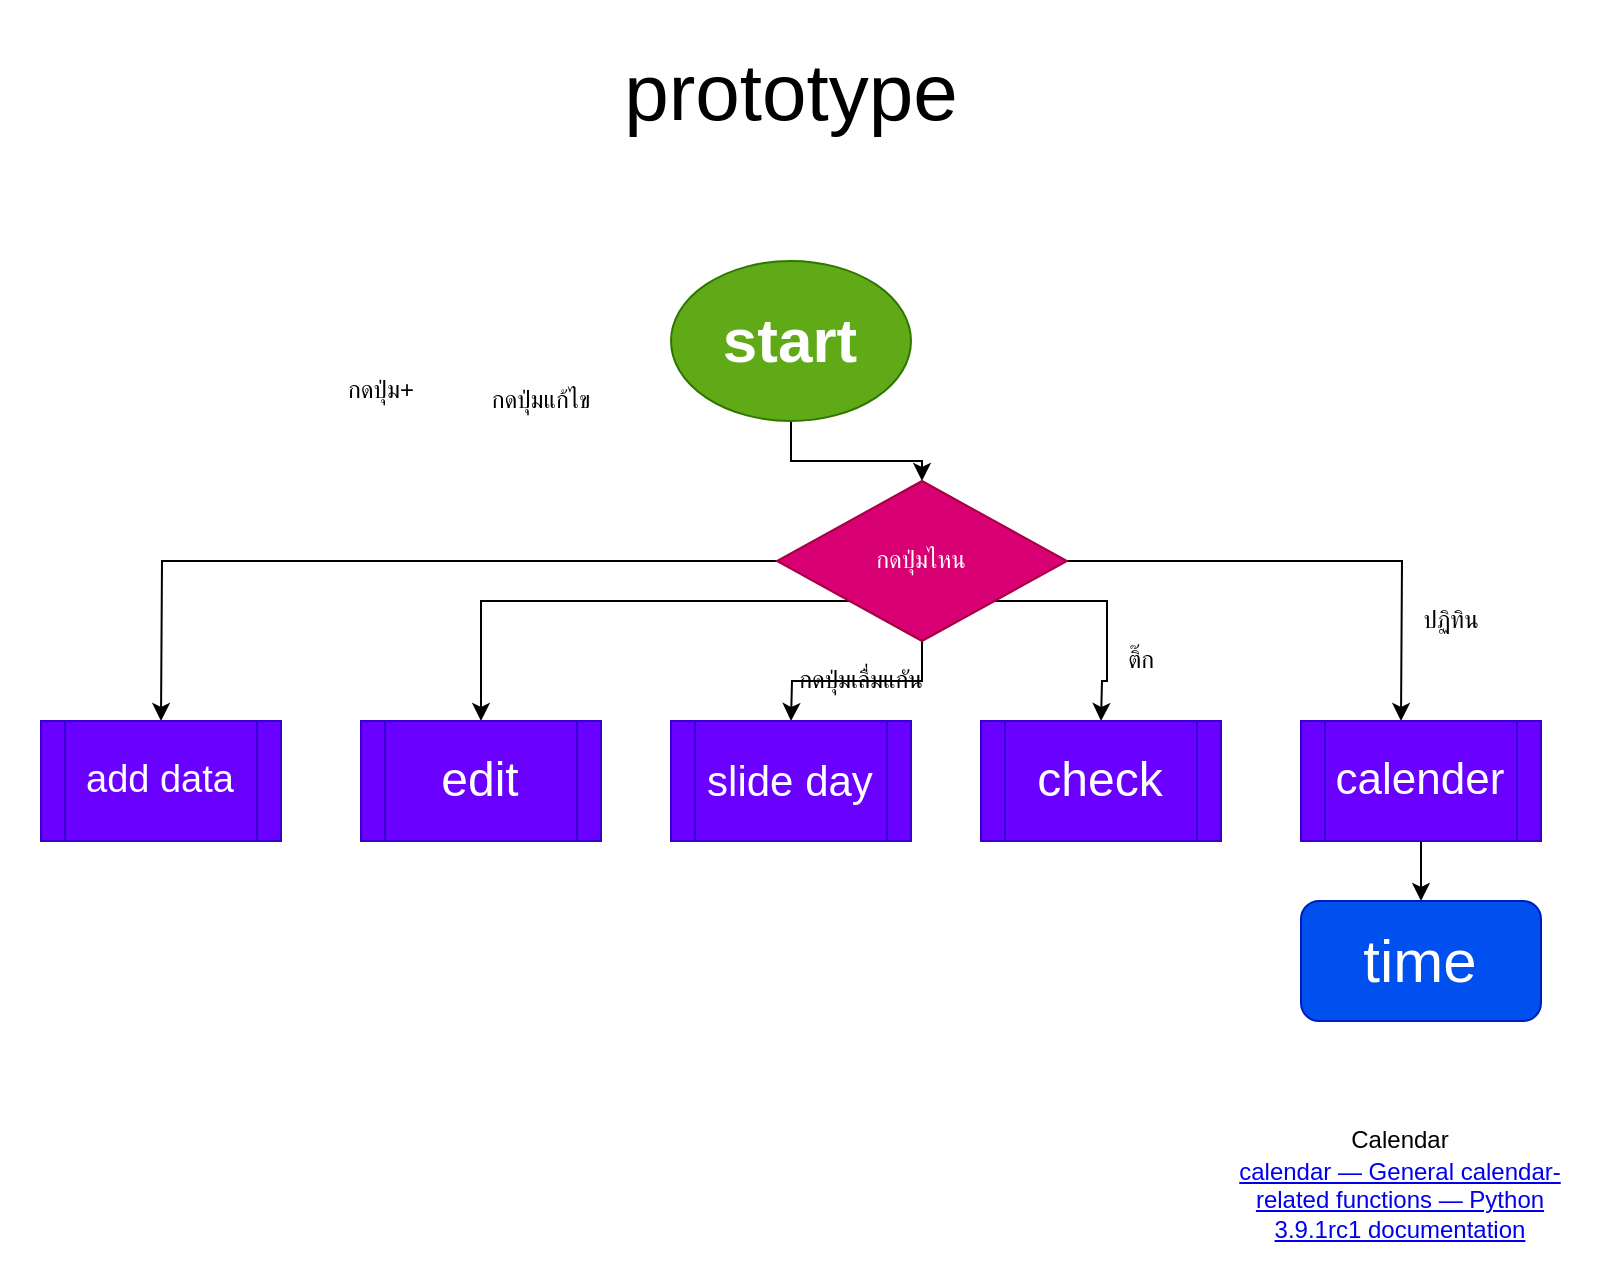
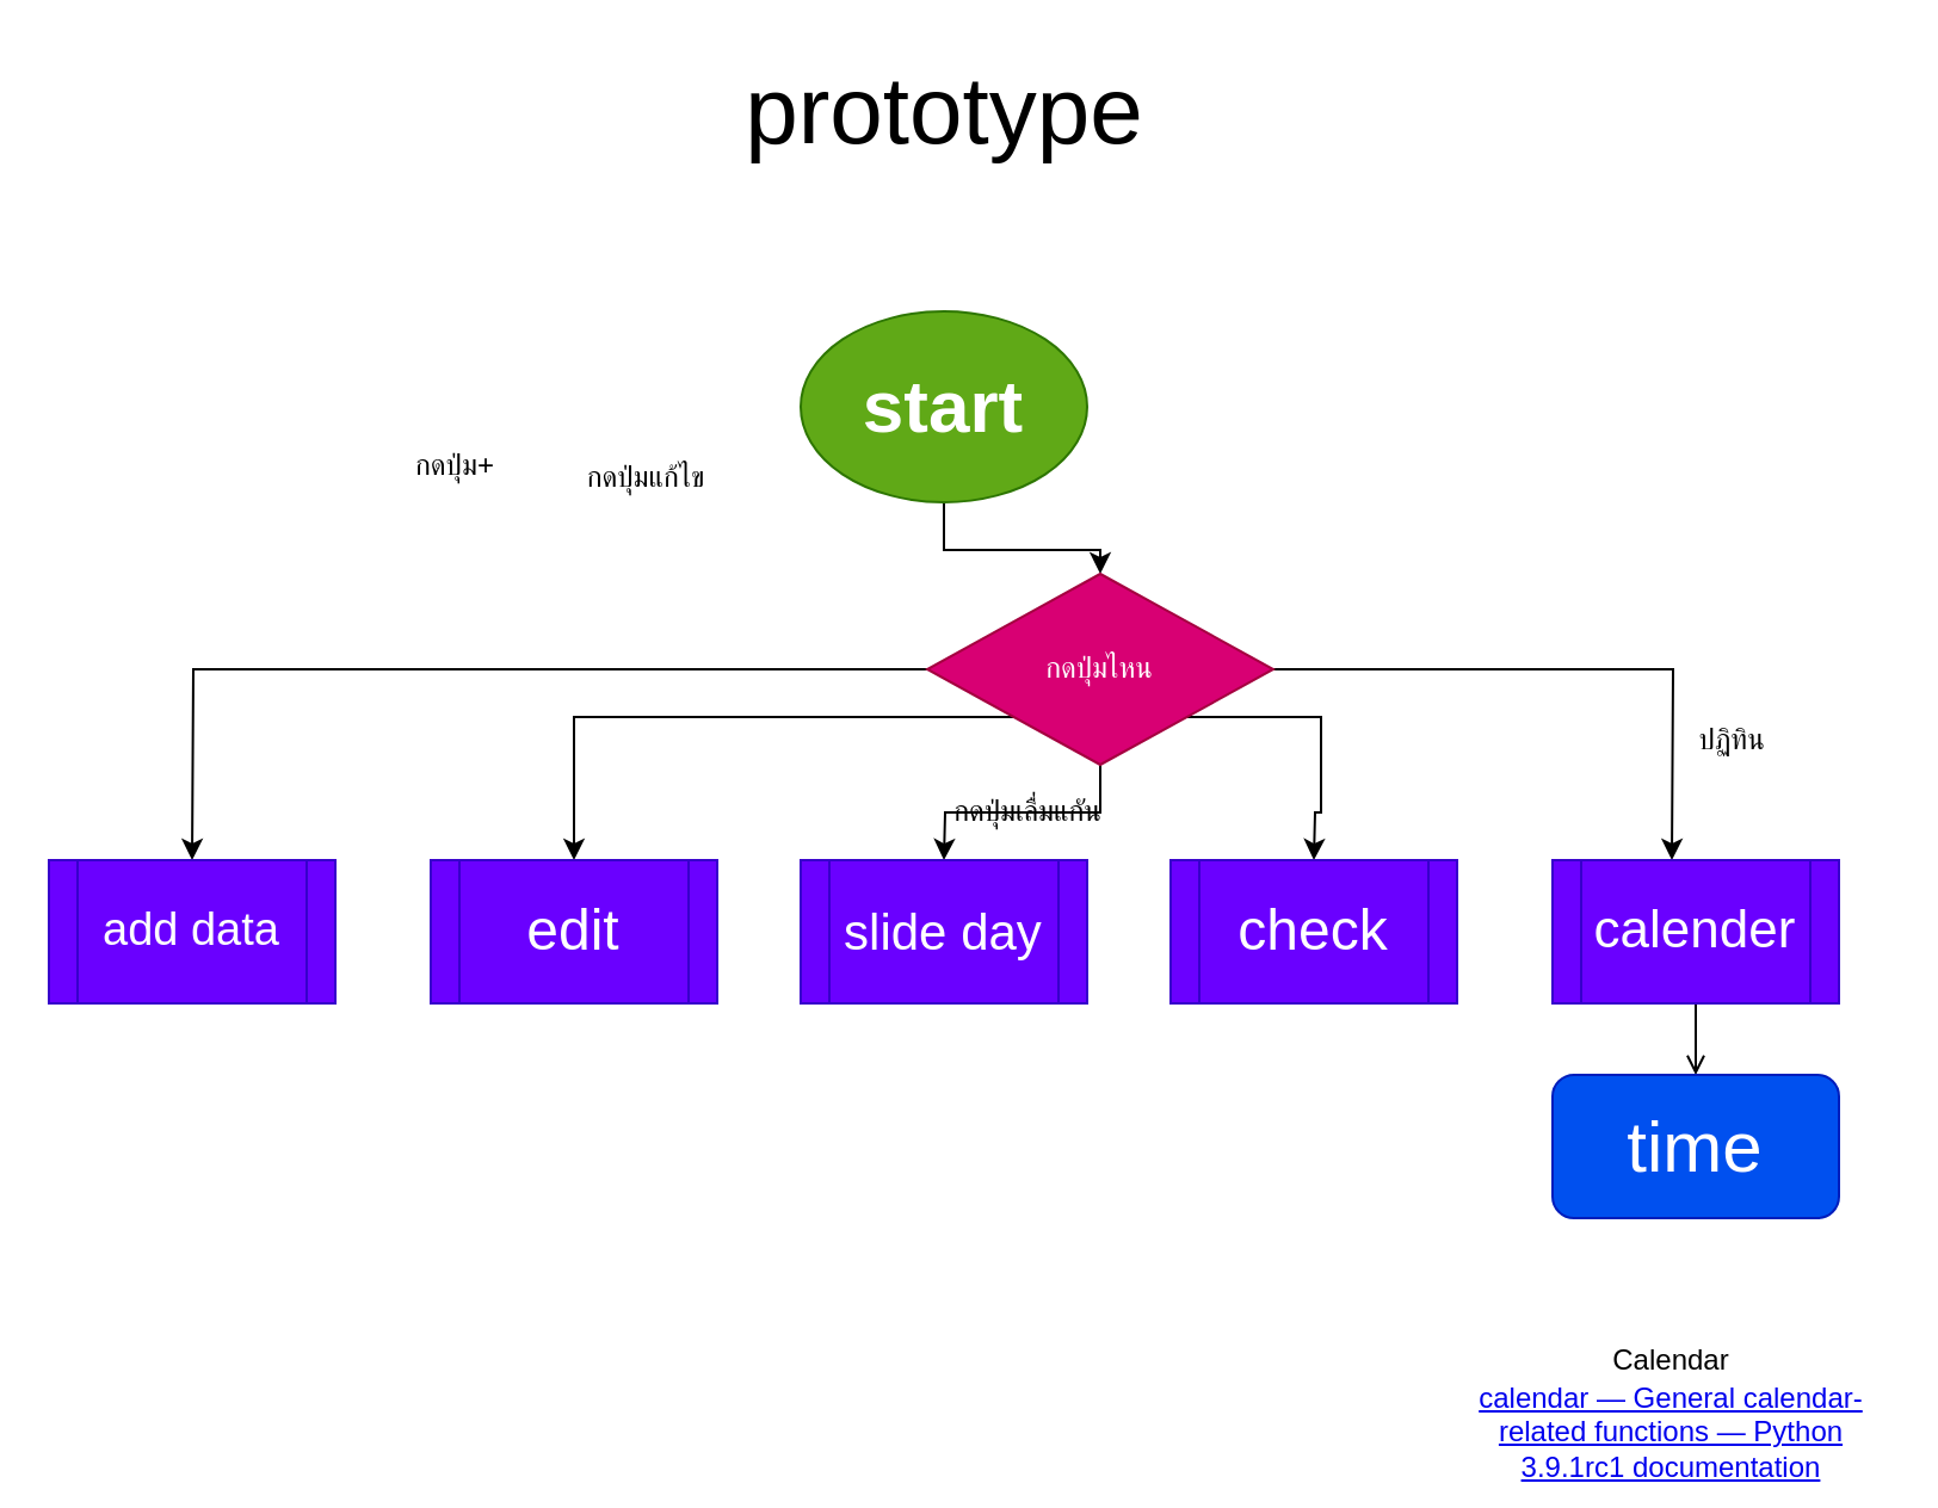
- <mxCell id="19" value="ติ๊ก" style="text;html=1;align=center;verticalAlign=middle;resizable=0;points=[];autosize=1;" parent="1" vertex="1"><mxGeometry x="555" y="320" width="30" height="20" as="geometry" /></mxCell>
- <mxCell id="15" value="" style="edgeStyle=orthogonalEdgeStyle;rounded=0;orthogonalLoop=1;jettySize=auto;html=1;" parent="1" source="16" target="22" edge="1"><mxGeometry relative="1" as="geometry" /></mxCell>
+ <mxCell id="15" value="" style="edgeStyle=orthogonalEdgeStyle;rounded=0;orthogonalLoop=1;jettySize=auto;html=1;endArrow=open;" parent="1" source="16" target="22" edge="1"><mxGeometry relative="1" as="geometry" /></mxCell>
